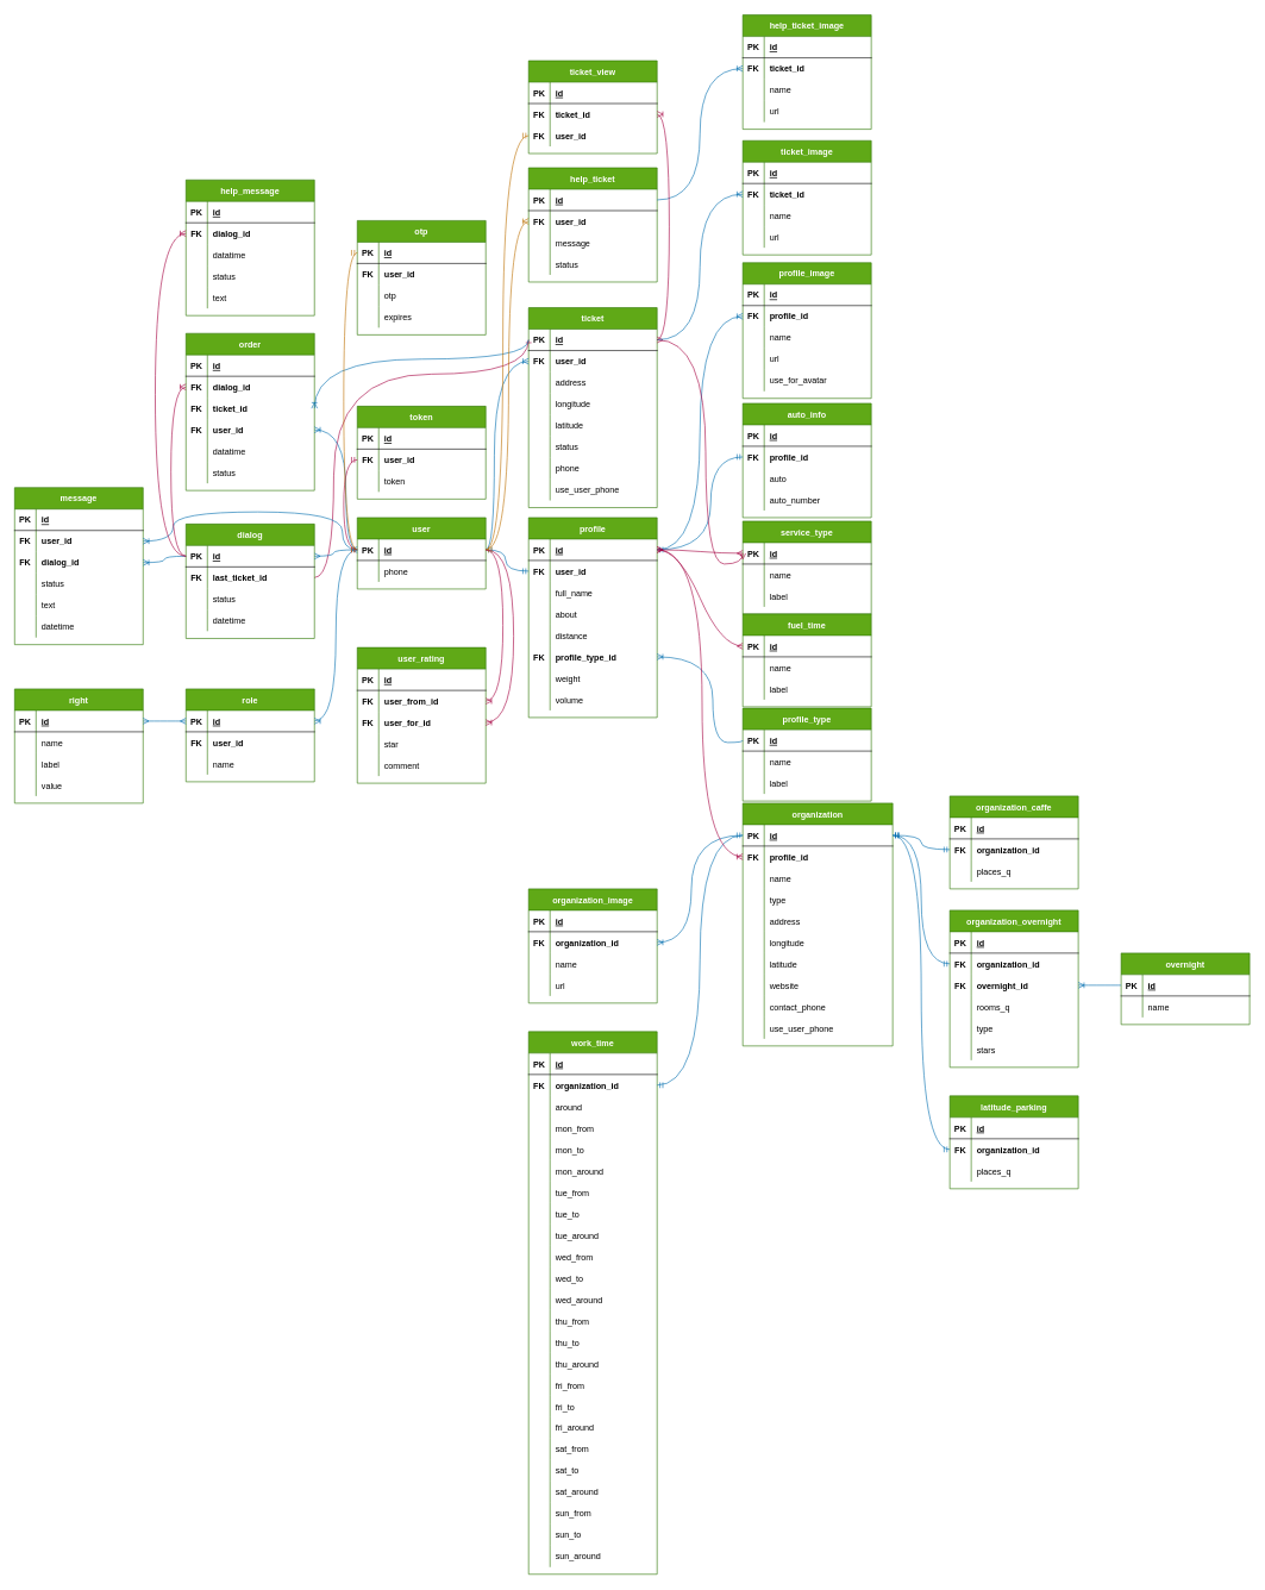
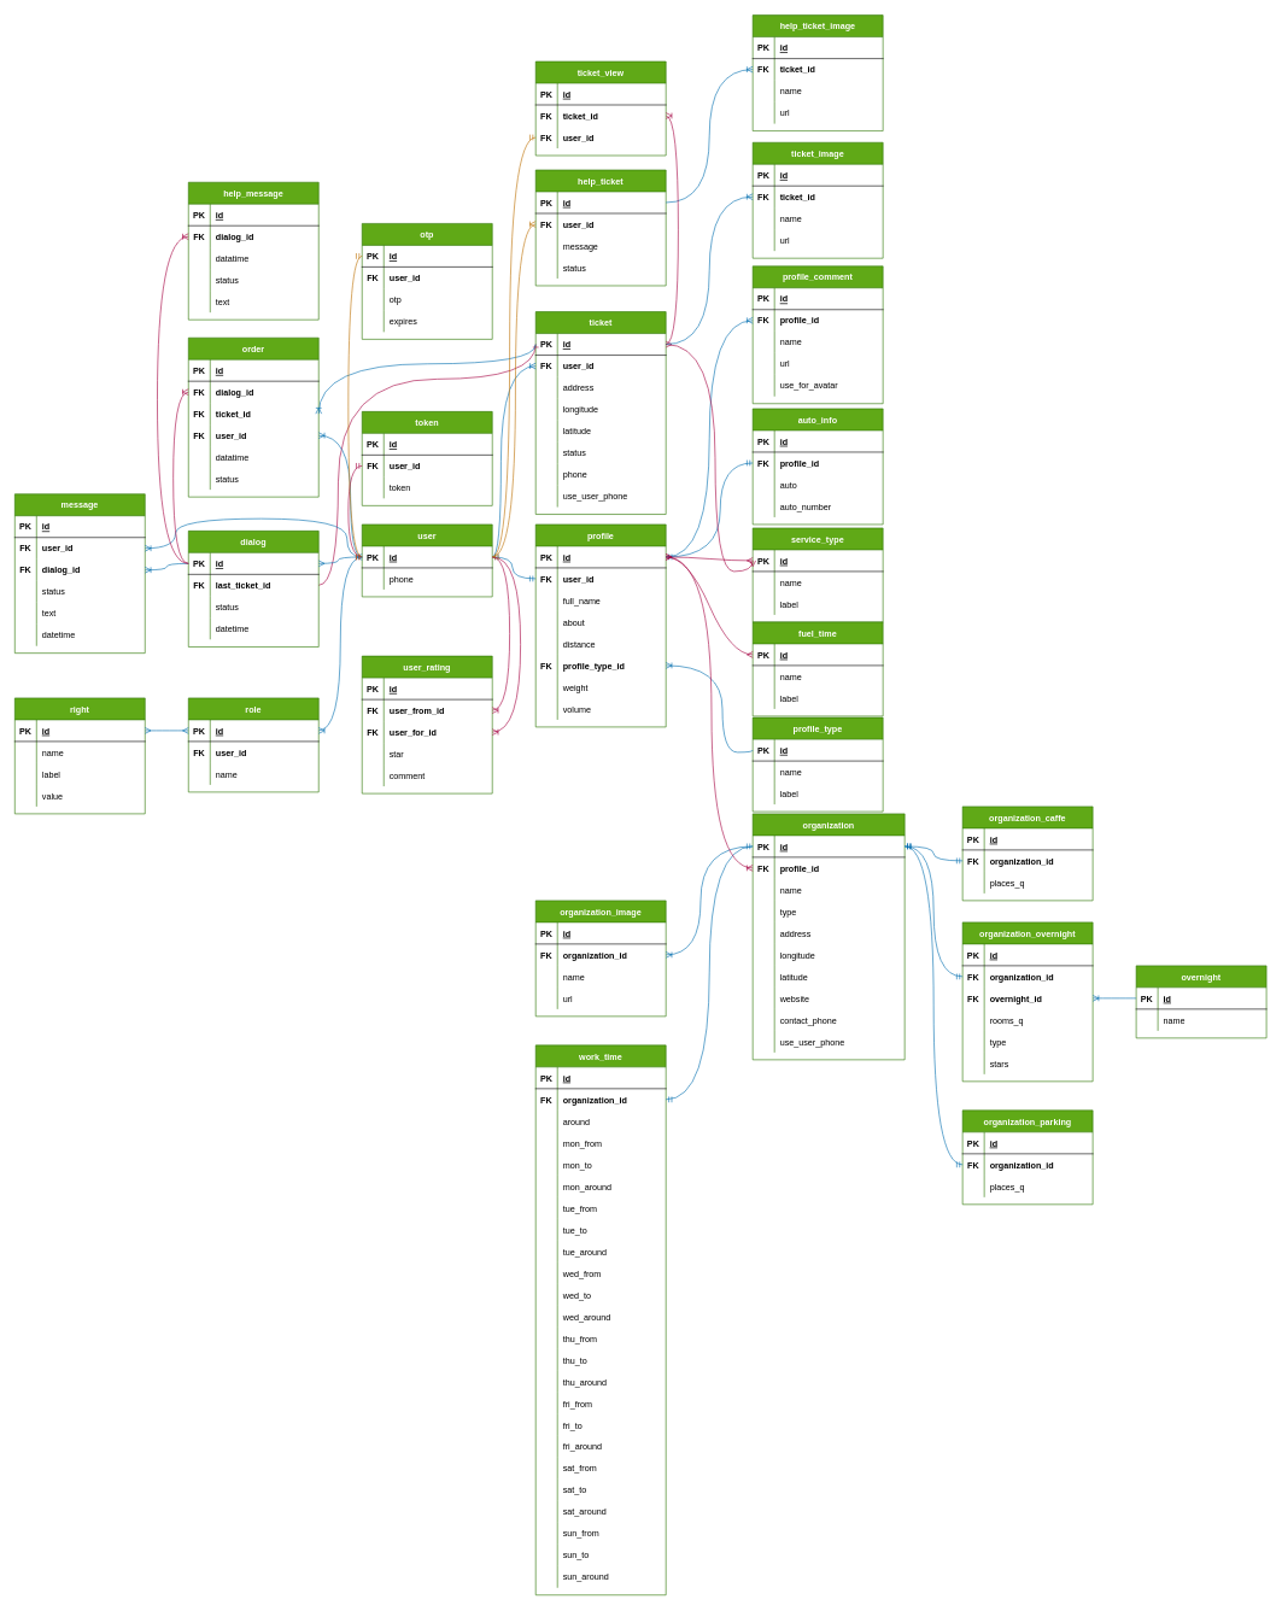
- <mxCell id="210" value="profile_image" style="shape=table;startSize=30;container=1;collapsible=1;childLayout=tableLayout;fixedRows=1;rowLines=0;fontStyle=1;align=center;resizeLast=1;fillColor=#60a917;fontColor=#ffffff;strokeColor=#2D7600;" parent="1" vertex="1"><mxGeometry x="1040" y="367" width="180" height="190" as="geometry" /></mxCell>
+ <mxCell id="210" value="profile_comment" style="shape=table;startSize=30;container=1;collapsible=1;childLayout=tableLayout;fixedRows=1;rowLines=0;fontStyle=1;align=center;resizeLast=1;fillColor=#60a917;fontColor=#ffffff;strokeColor=#2D7600;" parent="1" vertex="1"><mxGeometry x="1040" y="367" width="180" height="190" as="geometry" /></mxCell>
- <mxCell id="255" value="latitude_parking" style="shape=table;startSize=30;container=1;collapsible=1;childLayout=tableLayout;fixedRows=1;rowLines=0;fontStyle=1;align=center;resizeLast=1;fillColor=#60a917;fontColor=#ffffff;strokeColor=#2D7600;" parent="1" vertex="1"><mxGeometry x="1330" y="1534" width="180" height="130" as="geometry" /></mxCell>
+ <mxCell id="255" value="organization_parking" style="shape=table;startSize=30;container=1;collapsible=1;childLayout=tableLayout;fixedRows=1;rowLines=0;fontStyle=1;align=center;resizeLast=1;fillColor=#60a917;fontColor=#ffffff;strokeColor=#2D7600;" parent="1" vertex="1"><mxGeometry x="1330" y="1534" width="180" height="130" as="geometry" /></mxCell>
